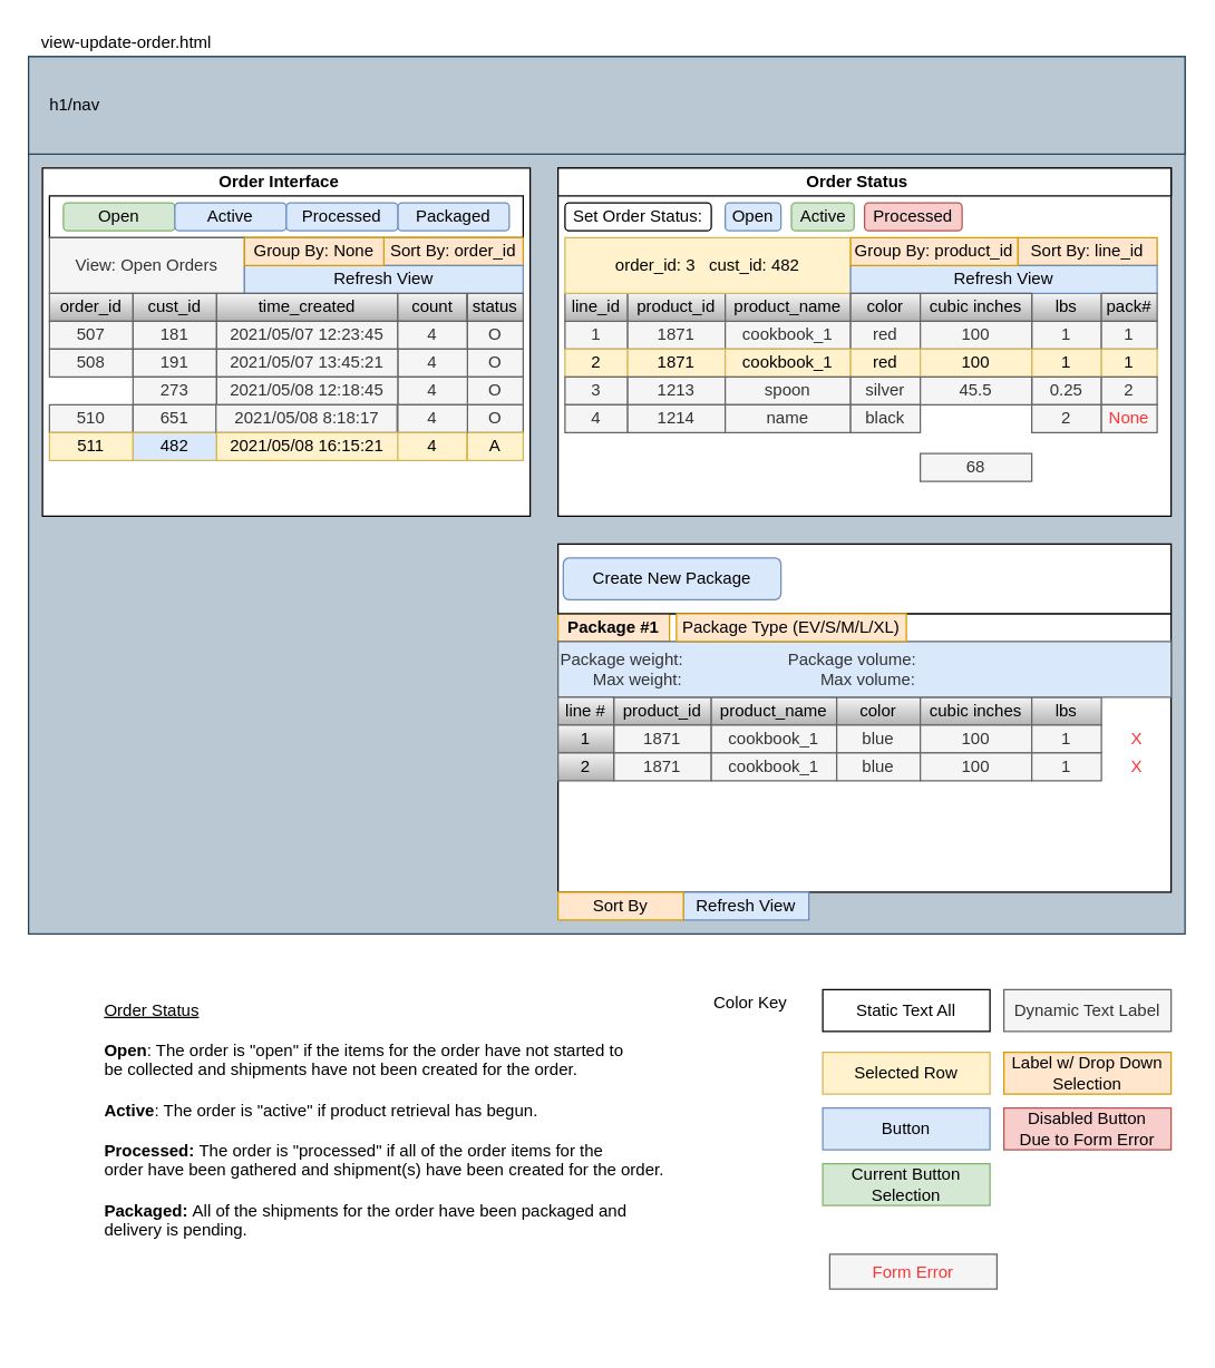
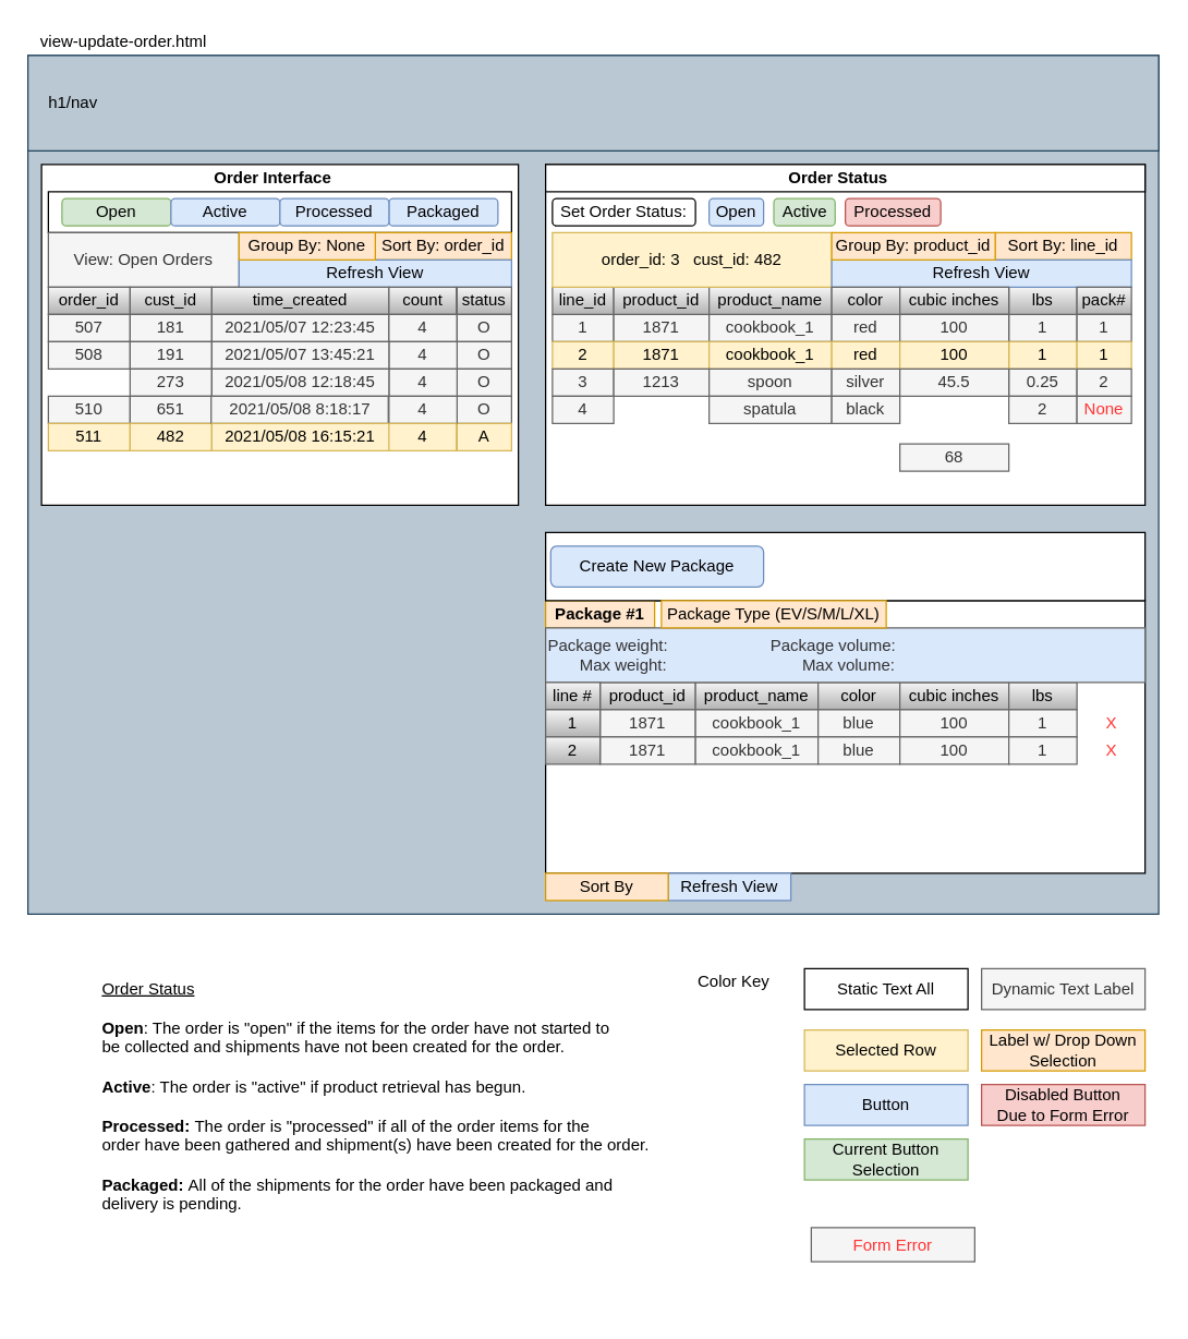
- <mxCell id="74" value="1214" style="rounded=0;whiteSpace=wrap;html=1;fillColor=#f5f5f5;strokeColor=#666666;fontColor=#333333;" vertex="1" parent="1"><mxGeometry x="450" y="290" width="70" height="20" as="geometry" /></mxCell>
- <mxCell id="75" value="name" style="rounded=0;whiteSpace=wrap;html=1;fillColor=#f5f5f5;strokeColor=#666666;fontColor=#333333;" vertex="1" parent="1"><mxGeometry x="520" y="290" width="90" height="20" as="geometry" /></mxCell>
+ <mxCell id="75" value="spatula" style="rounded=0;whiteSpace=wrap;html=1;fillColor=#f5f5f5;strokeColor=#666666;fontColor=#333333;" vertex="1" parent="1"><mxGeometry x="520" y="290" width="90" height="20" as="geometry" /></mxCell>
- <mxCell id="44" value="482" style="rounded=0;whiteSpace=wrap;html=1;fillColor=#dae8fc;strokeColor=#d6b656;" vertex="1" parent="1"><mxGeometry x="95" y="310" width="60" height="20" as="geometry" /></mxCell>
+ <mxCell id="44" value="482" style="rounded=0;whiteSpace=wrap;html=1;fillColor=#fff2cc;strokeColor=#d6b656;" vertex="1" parent="1"><mxGeometry x="95" y="310" width="60" height="20" as="geometry" /></mxCell>
